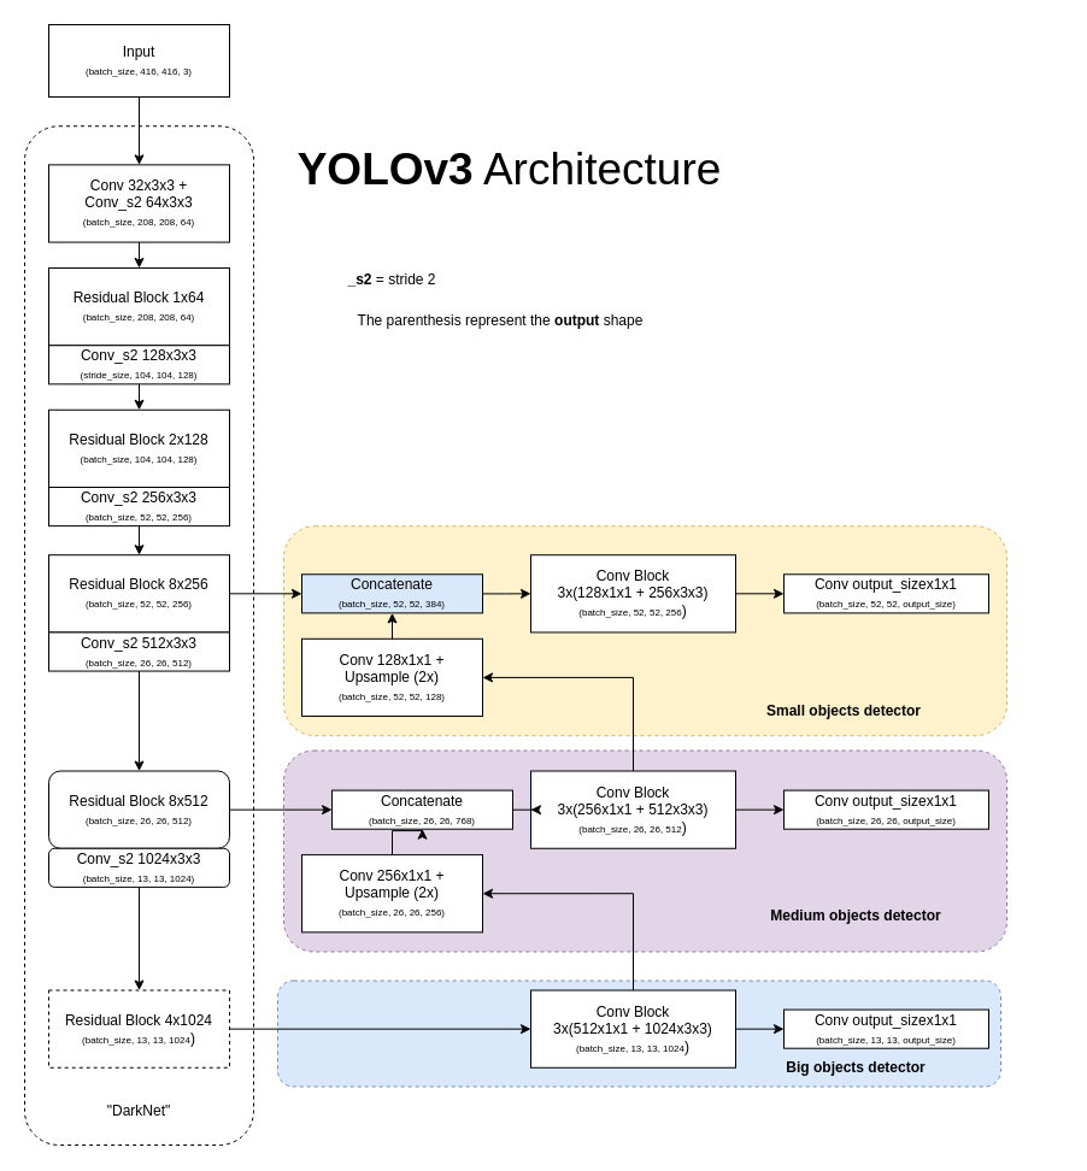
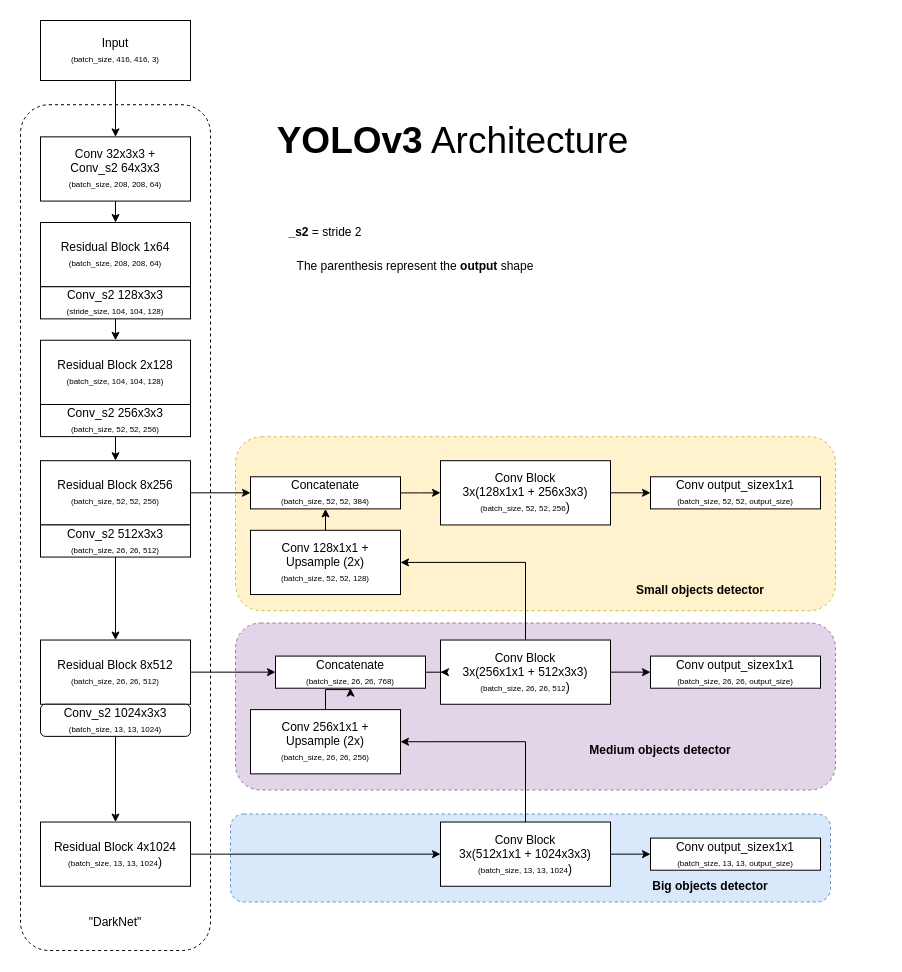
- <mxCell id="57" value="&lt;font style=&quot;font-size: 37px&quot;&gt;&lt;b&gt;YOLOv3&lt;/b&gt; Architecture&lt;/font&gt;" style="text;html=1;strokeColor=none;fillColor=none;align=center;verticalAlign=middle;whiteSpace=wrap;rounded=0;dashed=1;opacity=50;" parent="2" vertex="1"><mxGeometry x="215" y="40" width="375" height="121" as="geometry" /></mxCell>
+ <mxCell id="57" value="&lt;font style=&quot;font-size: 37px&quot;&gt;&lt;b&gt;YOLOv3&lt;/b&gt; Architecture&lt;/font&gt;" style="text;html=1;strokeColor=none;fillColor=none;align=center;verticalAlign=middle;whiteSpace=wrap;rounded=0;dashed=1;opacity=50;" parent="2" vertex="1"><mxGeometry x="245" y="40" width="375" height="121" as="geometry" /></mxCell>
- <mxCell id="34" value="&lt;div&gt;Concatenate&lt;br&gt;&lt;/div&gt;&lt;div&gt;&lt;font style=&quot;font-size: 8px&quot;&gt;(batch_size, 52, 52, 384)&lt;/font&gt;&lt;br&gt;&lt;/div&gt;" style="rounded=0;whiteSpace=wrap;html=1;fillColor=#dae8fc;" parent="28" vertex="1"><mxGeometry y="16.059" width="150" height="32.118" as="geometry" /></mxCell>
+ <mxCell id="34" value="&lt;div&gt;Concatenate&lt;br&gt;&lt;/div&gt;&lt;div&gt;&lt;font style=&quot;font-size: 8px&quot;&gt;(batch_size, 52, 52, 384)&lt;/font&gt;&lt;br&gt;&lt;/div&gt;" style="rounded=0;whiteSpace=wrap;html=1;" parent="28" vertex="1"><mxGeometry y="16.059" width="150" height="32.118" as="geometry" /></mxCell>
- <mxCell id="14" value="&lt;div&gt;Residual Block 8x512&lt;br&gt;&lt;/div&gt;&lt;div&gt;&lt;font style=&quot;font-size: 8px&quot;&gt;(batch_size, 26, 26, 512)&lt;/font&gt;&lt;br&gt;&lt;/div&gt;" style="whiteSpace=wrap;html=1;rounded=1;" parent="13" vertex="1"><mxGeometry width="150" height="64.235" as="geometry" /></mxCell>
+ <mxCell id="14" value="&lt;div&gt;Residual Block 8x512&lt;br&gt;&lt;/div&gt;&lt;div&gt;&lt;font style=&quot;font-size: 8px&quot;&gt;(batch_size, 26, 26, 512)&lt;/font&gt;&lt;br&gt;&lt;/div&gt;" style="rounded=0;whiteSpace=wrap;html=1;" parent="13" vertex="1"><mxGeometry width="150" height="64.235" as="geometry" /></mxCell>
- <mxCell id="26" value="&lt;b&gt;Medium objects detector&lt;br&gt;&lt;/b&gt;" style="text;html=1;strokeColor=none;fillColor=none;align=center;verticalAlign=middle;whiteSpace=wrap;rounded=0;dashed=1;opacity=50;" parent="17" vertex="1"><mxGeometry x="340" y="110.676" width="240" height="20" as="geometry" /></mxCell>
+ <mxCell id="26" value="&lt;b&gt;Medium objects detector&lt;br&gt;&lt;/b&gt;" style="text;html=1;strokeColor=none;fillColor=none;align=center;verticalAlign=middle;whiteSpace=wrap;rounded=0;dashed=1;opacity=50;" parent="17" vertex="1"><mxGeometry x="290" y="100.676" width="240" height="20" as="geometry" /></mxCell>
- <mxCell id="8" value="&lt;div&gt;Residual Block 4x1024&lt;br&gt;&lt;/div&gt;&lt;div&gt;&lt;font style=&quot;font-size: 8px&quot;&gt;(batch_size, 13, 13, 1024&lt;/font&gt;)&lt;br&gt;&lt;/div&gt;" style="rounded=0;whiteSpace=wrap;html=1;dashed=1;" parent="5" vertex="1"><mxGeometry width="150" height="64.235" as="geometry" /></mxCell>
+ <mxCell id="8" value="&lt;div&gt;Residual Block 4x1024&lt;br&gt;&lt;/div&gt;&lt;div&gt;&lt;font style=&quot;font-size: 8px&quot;&gt;(batch_size, 13, 13, 1024&lt;/font&gt;)&lt;br&gt;&lt;/div&gt;" style="rounded=0;whiteSpace=wrap;html=1;" parent="5" vertex="1"><mxGeometry width="150" height="64.235" as="geometry" /></mxCell>
